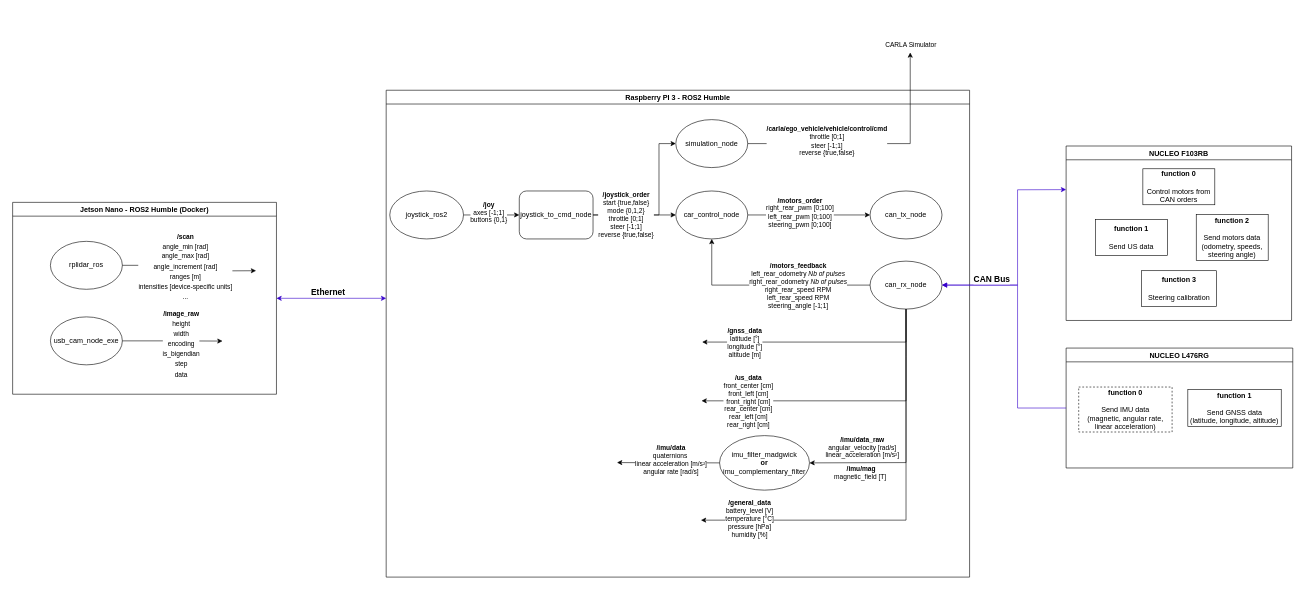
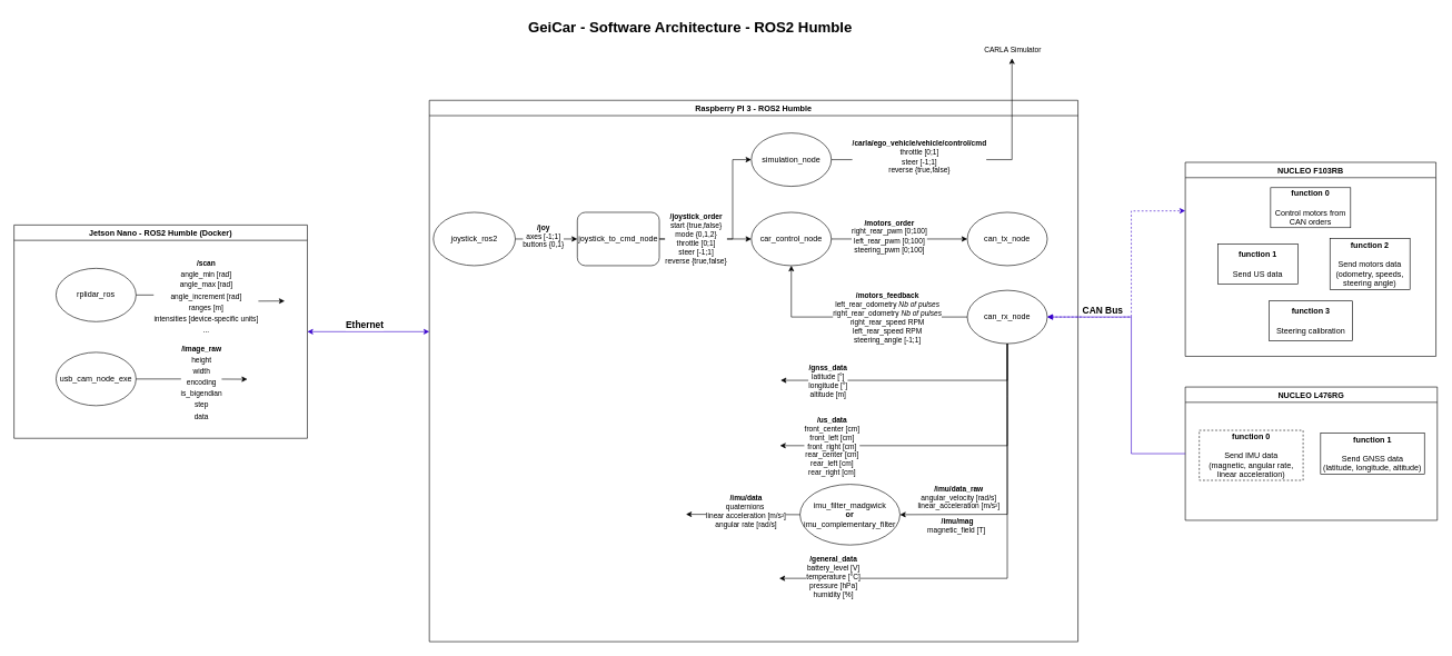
+ <mxCell id="41" value="&lt;b&gt;GeiCar - Software Architecture - ROS2 Humble&lt;/b&gt;" style="text;html=1;align=center;verticalAlign=middle;resizable=0;points=[];autosize=1;strokeColor=none;fillColor=none;fontSize=22;" vertex="1" parent="1"><mxGeometry x="782" y="20" width="504" height="42" as="geometry" /></mxCell>
- <mxCell id="38" value="" style="endArrow=classic;startArrow=classic;html=1;rounded=0;exitX=1;exitY=0.5;exitDx=0;exitDy=0;fillColor=#6a00ff;strokeColor=#3700CC;entryX=0;entryY=0.25;entryDx=0;entryDy=0;" edge="1" parent="1" source="6" target="27"><mxGeometry width="50" height="50" relative="1" as="geometry"><mxPoint x="1616" y="341" as="sourcePoint" /><mxPoint x="1777" y="241" as="targetPoint" /><Array as="points"><mxPoint x="1696" y="475" /><mxPoint x="1696" y="316" /></Array></mxGeometry></mxCell>
+ <mxCell id="38" value="" style="endArrow=classic;startArrow=classic;html=1;rounded=0;exitX=1;exitY=0.5;exitDx=0;exitDy=0;fillColor=#6a00ff;strokeColor=#3700CC;entryX=0;entryY=0.25;entryDx=0;entryDy=0;dashed=1;" edge="1" parent="1" source="6" target="27"><mxGeometry width="50" height="50" relative="1" as="geometry"><mxPoint x="1616" y="341" as="sourcePoint" /><mxPoint x="1777" y="241" as="targetPoint" /><Array as="points"><mxPoint x="1696" y="475" /><mxPoint x="1696" y="316" /></Array></mxGeometry></mxCell>
